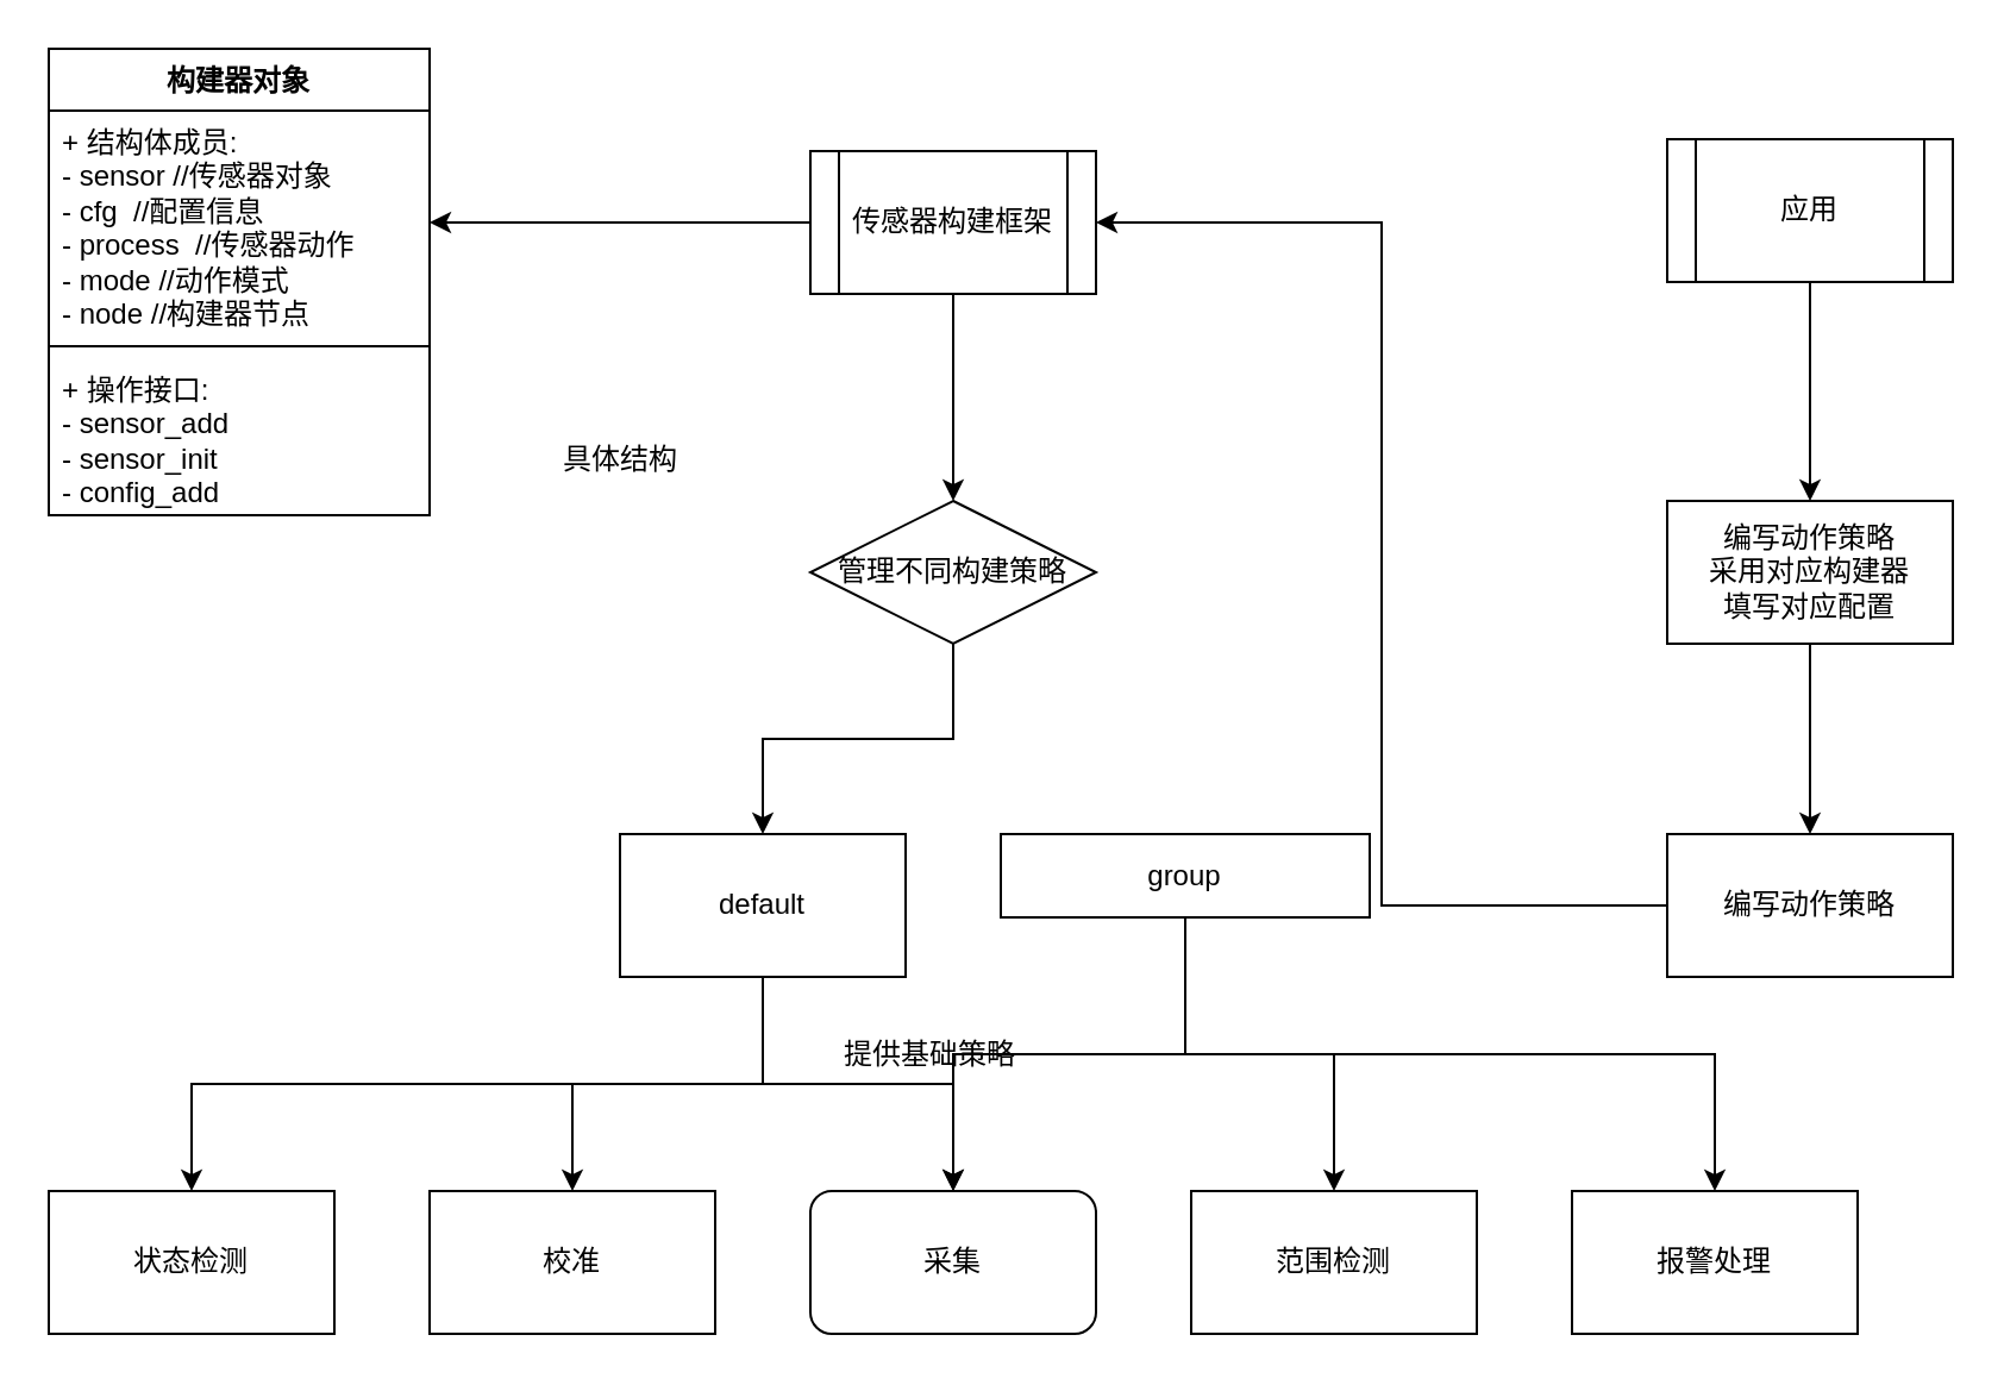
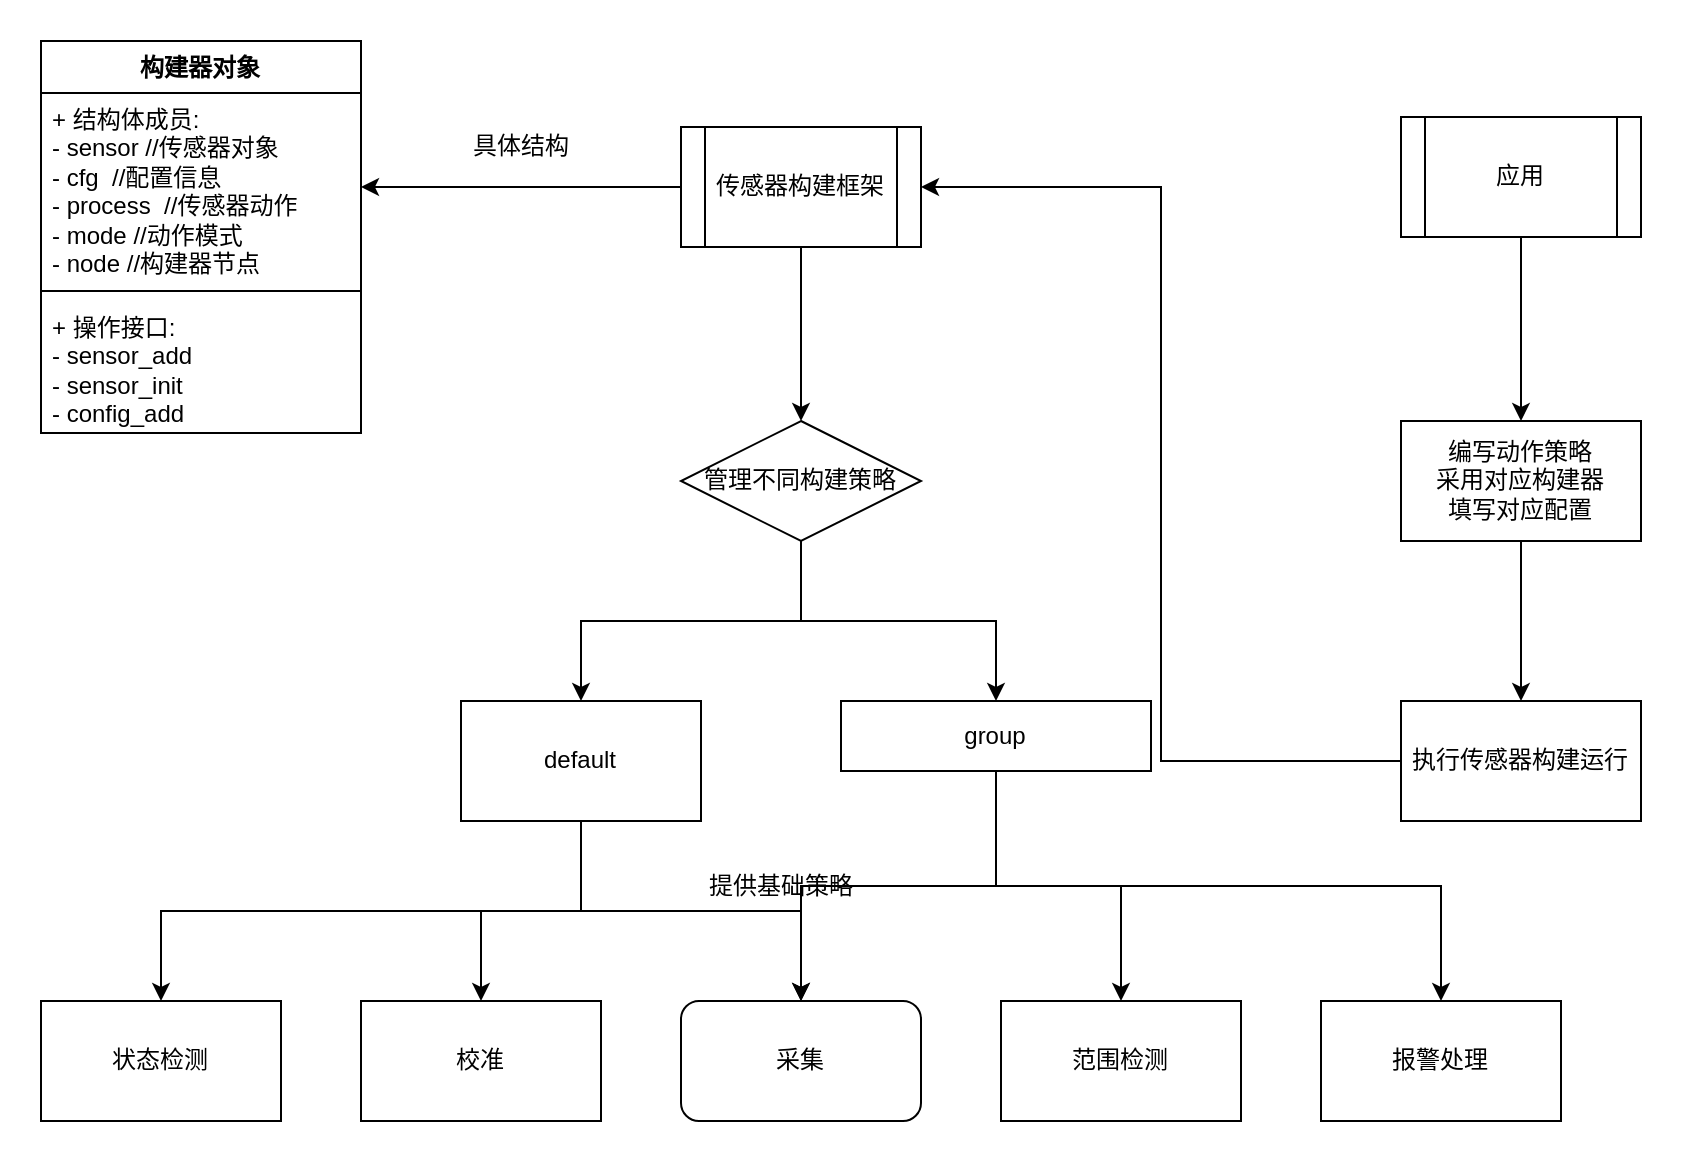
- <mxCell id="20" value="具体结构" style="text;html=1;align=center;verticalAlign=middle;resizable=0;points=[];autosize=1;strokeColor=none;fillColor=none;" parent="1" vertex="1"><mxGeometry x="225" y="178" width="70" height="30" as="geometry" /></mxCell>
+ <mxCell id="20" value="具体结构" style="text;html=1;align=center;verticalAlign=middle;resizable=0;points=[];autosize=1;strokeColor=none;fillColor=none;" parent="1" vertex="1"><mxGeometry x="225" y="58" width="70" height="30" as="geometry" /></mxCell>
+ <mxCell id="10" style="edgeStyle=orthogonalEdgeStyle;rounded=0;orthogonalLoop=1;jettySize=auto;html=1;exitX=0.5;exitY=1;exitDx=0;exitDy=0;entryX=0.5;entryY=0;entryDx=0;entryDy=0;" parent="1" source="11" target="19" edge="1"><mxGeometry relative="1" as="geometry" /></mxCell>
- <mxCell id="15" value="default" style="rounded=0;whiteSpace=wrap;html=1;" parent="1" vertex="1"><mxGeometry x="260" y="350" width="120" height="60" as="geometry" /></mxCell>
+ <mxCell id="15" value="default" style="rounded=0;whiteSpace=wrap;html=1;" parent="1" vertex="1"><mxGeometry x="230" y="350" width="120" height="60" as="geometry" /></mxCell>
- <mxCell id="31" value="编写动作策略" style="whiteSpace=wrap;html=1;" parent="1" vertex="1"><mxGeometry x="700" y="350" width="120" height="60" as="geometry" /></mxCell>
+ <mxCell id="31" value="执行传感器构建运行" style="whiteSpace=wrap;html=1;" parent="1" vertex="1"><mxGeometry x="700" y="350" width="120" height="60" as="geometry" /></mxCell>
